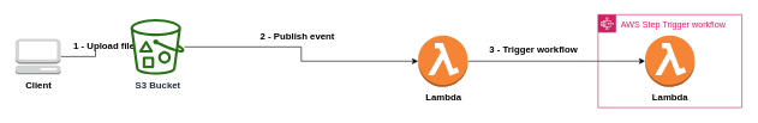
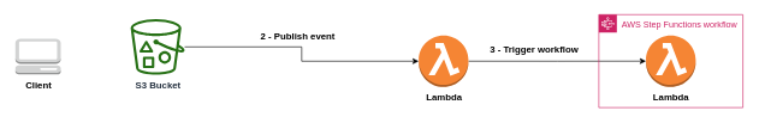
- <mxCell id="11" value="AWS Step Trigger workflow" style="points=[[0,0],[0.25,0],[0.5,0],[0.75,0],[1,0],[1,0.25],[1,0.5],[1,0.75],[1,1],[0.75,1],[0.5,1],[0.25,1],[0,1],[0,0.75],[0,0.5],[0,0.25]];outlineConnect=0;gradientColor=none;html=1;whiteSpace=wrap;fontSize=12;fontStyle=0;shape=mxgraph.aws4.group;grIcon=mxgraph.aws4.group_aws_step_functions_workflow;strokeColor=#CD2264;fillColor=none;verticalAlign=top;align=left;spacingLeft=30;fontColor=#CD2264;dashed=0;" parent="1" vertex="1"><mxGeometry x="830" y="20" width="200" height="130" as="geometry" /></mxCell>
+ <mxCell id="11" value="AWS Step Functions workflow" style="points=[[0,0],[0.25,0],[0.5,0],[0.75,0],[1,0],[1,0.25],[1,0.5],[1,0.75],[1,1],[0.75,1],[0.5,1],[0.25,1],[0,1],[0,0.75],[0,0.5],[0,0.25]];outlineConnect=0;gradientColor=none;html=1;whiteSpace=wrap;fontSize=12;fontStyle=0;shape=mxgraph.aws4.group;grIcon=mxgraph.aws4.group_aws_step_functions_workflow;strokeColor=#CD2264;fillColor=none;verticalAlign=top;align=left;spacingLeft=30;fontColor=#CD2264;dashed=0;" parent="1" vertex="1"><mxGeometry x="830" y="20" width="200" height="130" as="geometry" /></mxCell>
- <mxCell id="2" style="edgeStyle=orthogonalEdgeStyle;rounded=0;orthogonalLoop=1;jettySize=auto;html=1;" parent="1" source="4" target="9" edge="1"><mxGeometry relative="1" as="geometry" /></mxCell>
- <mxCell id="3" value="&lt;font style=&quot;font-size: 13px&quot;&gt;1 - Upload file&amp;nbsp;&lt;br&gt;&lt;/font&gt;" style="text;html=1;align=center;verticalAlign=middle;resizable=0;points=[];labelBackgroundColor=#ffffff;fontStyle=1" parent="2" vertex="1" connectable="0"><mxGeometry x="-0.39" y="1" relative="1" as="geometry"><mxPoint x="27" y="-15" as="offset" /></mxGeometry></mxCell>
